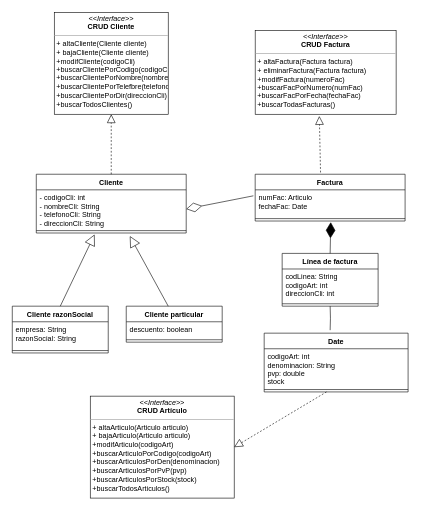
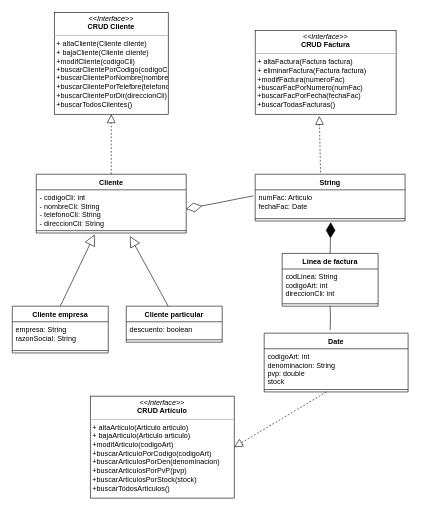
- <mxCell id="9" value="Factura" style="swimlane;fontStyle=1;align=center;verticalAlign=top;childLayout=stackLayout;horizontal=1;startSize=26;horizontalStack=0;resizeParent=1;resizeParentMax=0;resizeLast=0;collapsible=1;marginBottom=0;" parent="1" vertex="1"><mxGeometry x="425" y="290" width="250" height="78" as="geometry" /></mxCell>
+ <mxCell id="9" value="String" style="swimlane;fontStyle=1;align=center;verticalAlign=top;childLayout=stackLayout;horizontal=1;startSize=26;horizontalStack=0;resizeParent=1;resizeParentMax=0;resizeLast=0;collapsible=1;marginBottom=0;" parent="1" vertex="1"><mxGeometry x="425" y="290" width="250" height="78" as="geometry" /></mxCell>
- <mxCell id="15" value="Cliente razonSocial" style="swimlane;fontStyle=1;align=center;verticalAlign=top;childLayout=stackLayout;horizontal=1;startSize=26;horizontalStack=0;resizeParent=1;resizeParentMax=0;resizeLast=0;collapsible=1;marginBottom=0;" parent="1" vertex="1"><mxGeometry x="20" y="510" width="160" height="78" as="geometry" /></mxCell>
+ <mxCell id="15" value="Cliente empresa" style="swimlane;fontStyle=1;align=center;verticalAlign=top;childLayout=stackLayout;horizontal=1;startSize=26;horizontalStack=0;resizeParent=1;resizeParentMax=0;resizeLast=0;collapsible=1;marginBottom=0;" parent="1" vertex="1"><mxGeometry x="20" y="510" width="160" height="78" as="geometry" /></mxCell>
